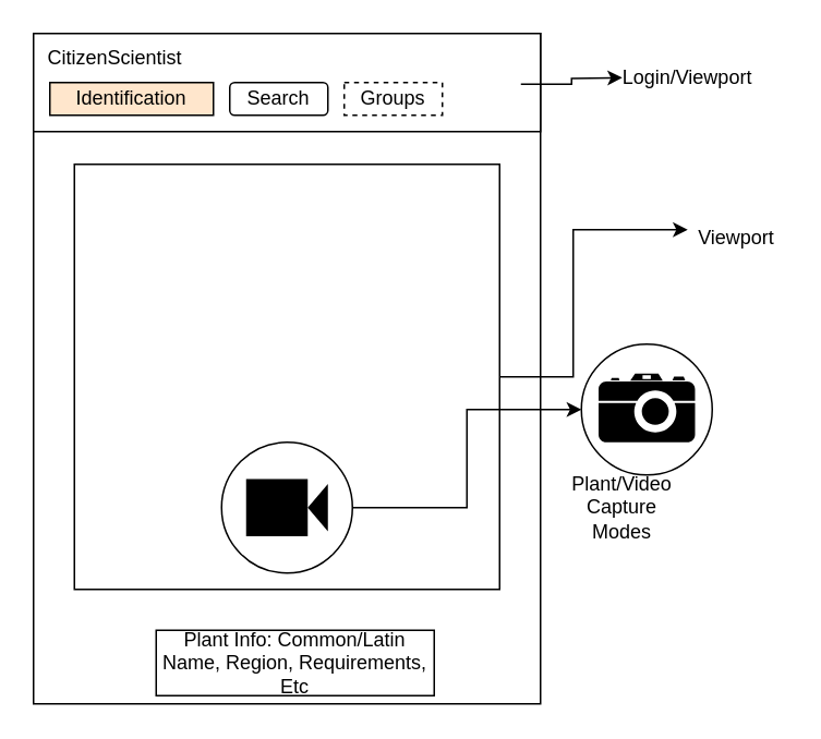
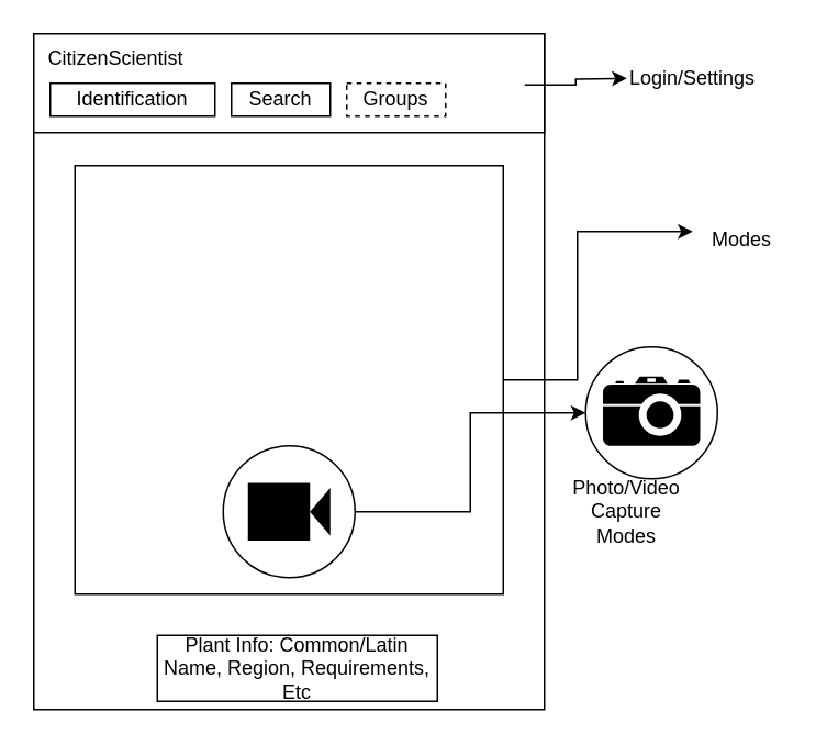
- <mxCell id="18" value="Login/Viewport" style="text;html=1;strokeColor=none;fillColor=none;align=center;verticalAlign=middle;whiteSpace=wrap;rounded=0;" parent="1" vertex="1"><mxGeometry x="390" y="32" width="60" height="30" as="geometry" /></mxCell>
+ <mxCell id="18" value="Login/Settings" style="text;html=1;strokeColor=none;fillColor=none;align=center;verticalAlign=middle;whiteSpace=wrap;rounded=0;" parent="1" vertex="1"><mxGeometry x="390" y="32" width="60" height="30" as="geometry" /></mxCell>
- <mxCell id="5" value="Identification" style="rounded=0;whiteSpace=wrap;html=1;fillColor=#ffe6cc;" parent="1" vertex="1"><mxGeometry x="30" y="50" width="100" height="20" as="geometry" /></mxCell>
+ <mxCell id="5" value="Identification" style="rounded=0;whiteSpace=wrap;html=1;" parent="1" vertex="1"><mxGeometry x="30" y="50" width="100" height="20" as="geometry" /></mxCell>
- <mxCell id="7" value="Search" style="whiteSpace=wrap;html=1;rounded=1;" parent="1" vertex="1"><mxGeometry x="140" y="50" width="60" height="20" as="geometry" /></mxCell>
+ <mxCell id="7" value="Search" style="rounded=0;whiteSpace=wrap;html=1;" parent="1" vertex="1"><mxGeometry x="140" y="50" width="60" height="20" as="geometry" /></mxCell>
- <mxCell id="21" value="Viewport" style="text;html=1;strokeColor=none;fillColor=none;align=center;verticalAlign=middle;whiteSpace=wrap;rounded=0;" parent="1" vertex="1"><mxGeometry x="420" y="130" width="60" height="30" as="geometry" /></mxCell>
+ <mxCell id="21" value="Modes" style="text;html=1;strokeColor=none;fillColor=none;align=center;verticalAlign=middle;whiteSpace=wrap;rounded=0;" parent="1" vertex="1"><mxGeometry x="420" y="130" width="60" height="30" as="geometry" /></mxCell>
- <mxCell id="17" value="Plant/Video Capture Modes" style="text;html=1;strokeColor=none;fillColor=none;align=center;verticalAlign=middle;whiteSpace=wrap;rounded=0;" parent="1" vertex="1"><mxGeometry x="350" y="295" width="60" height="30" as="geometry" /></mxCell>
+ <mxCell id="17" value="Photo/Video Capture Modes" style="text;html=1;strokeColor=none;fillColor=none;align=center;verticalAlign=middle;whiteSpace=wrap;rounded=0;" parent="1" vertex="1"><mxGeometry x="350" y="295" width="60" height="30" as="geometry" /></mxCell>
